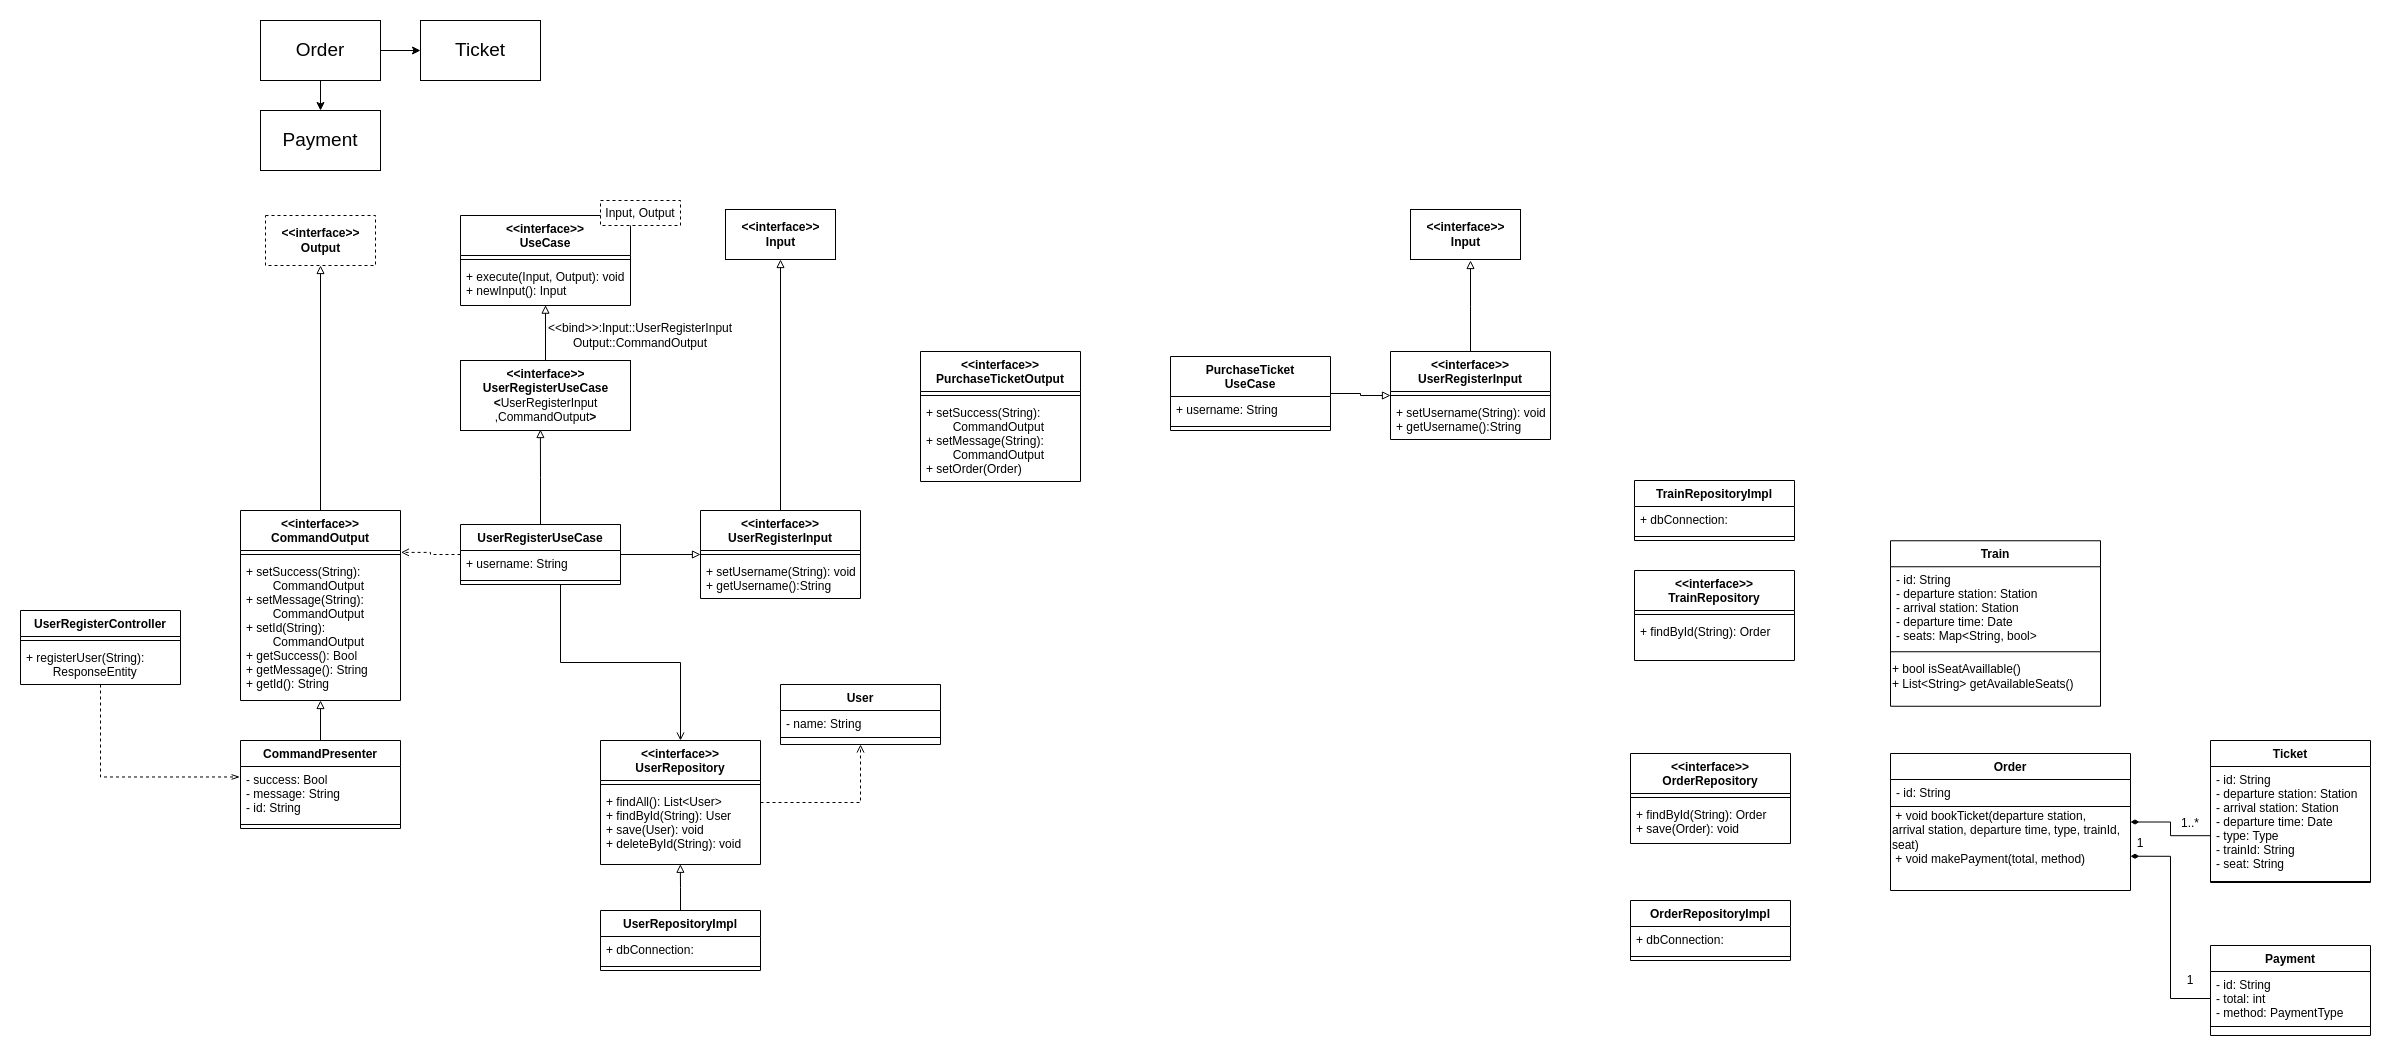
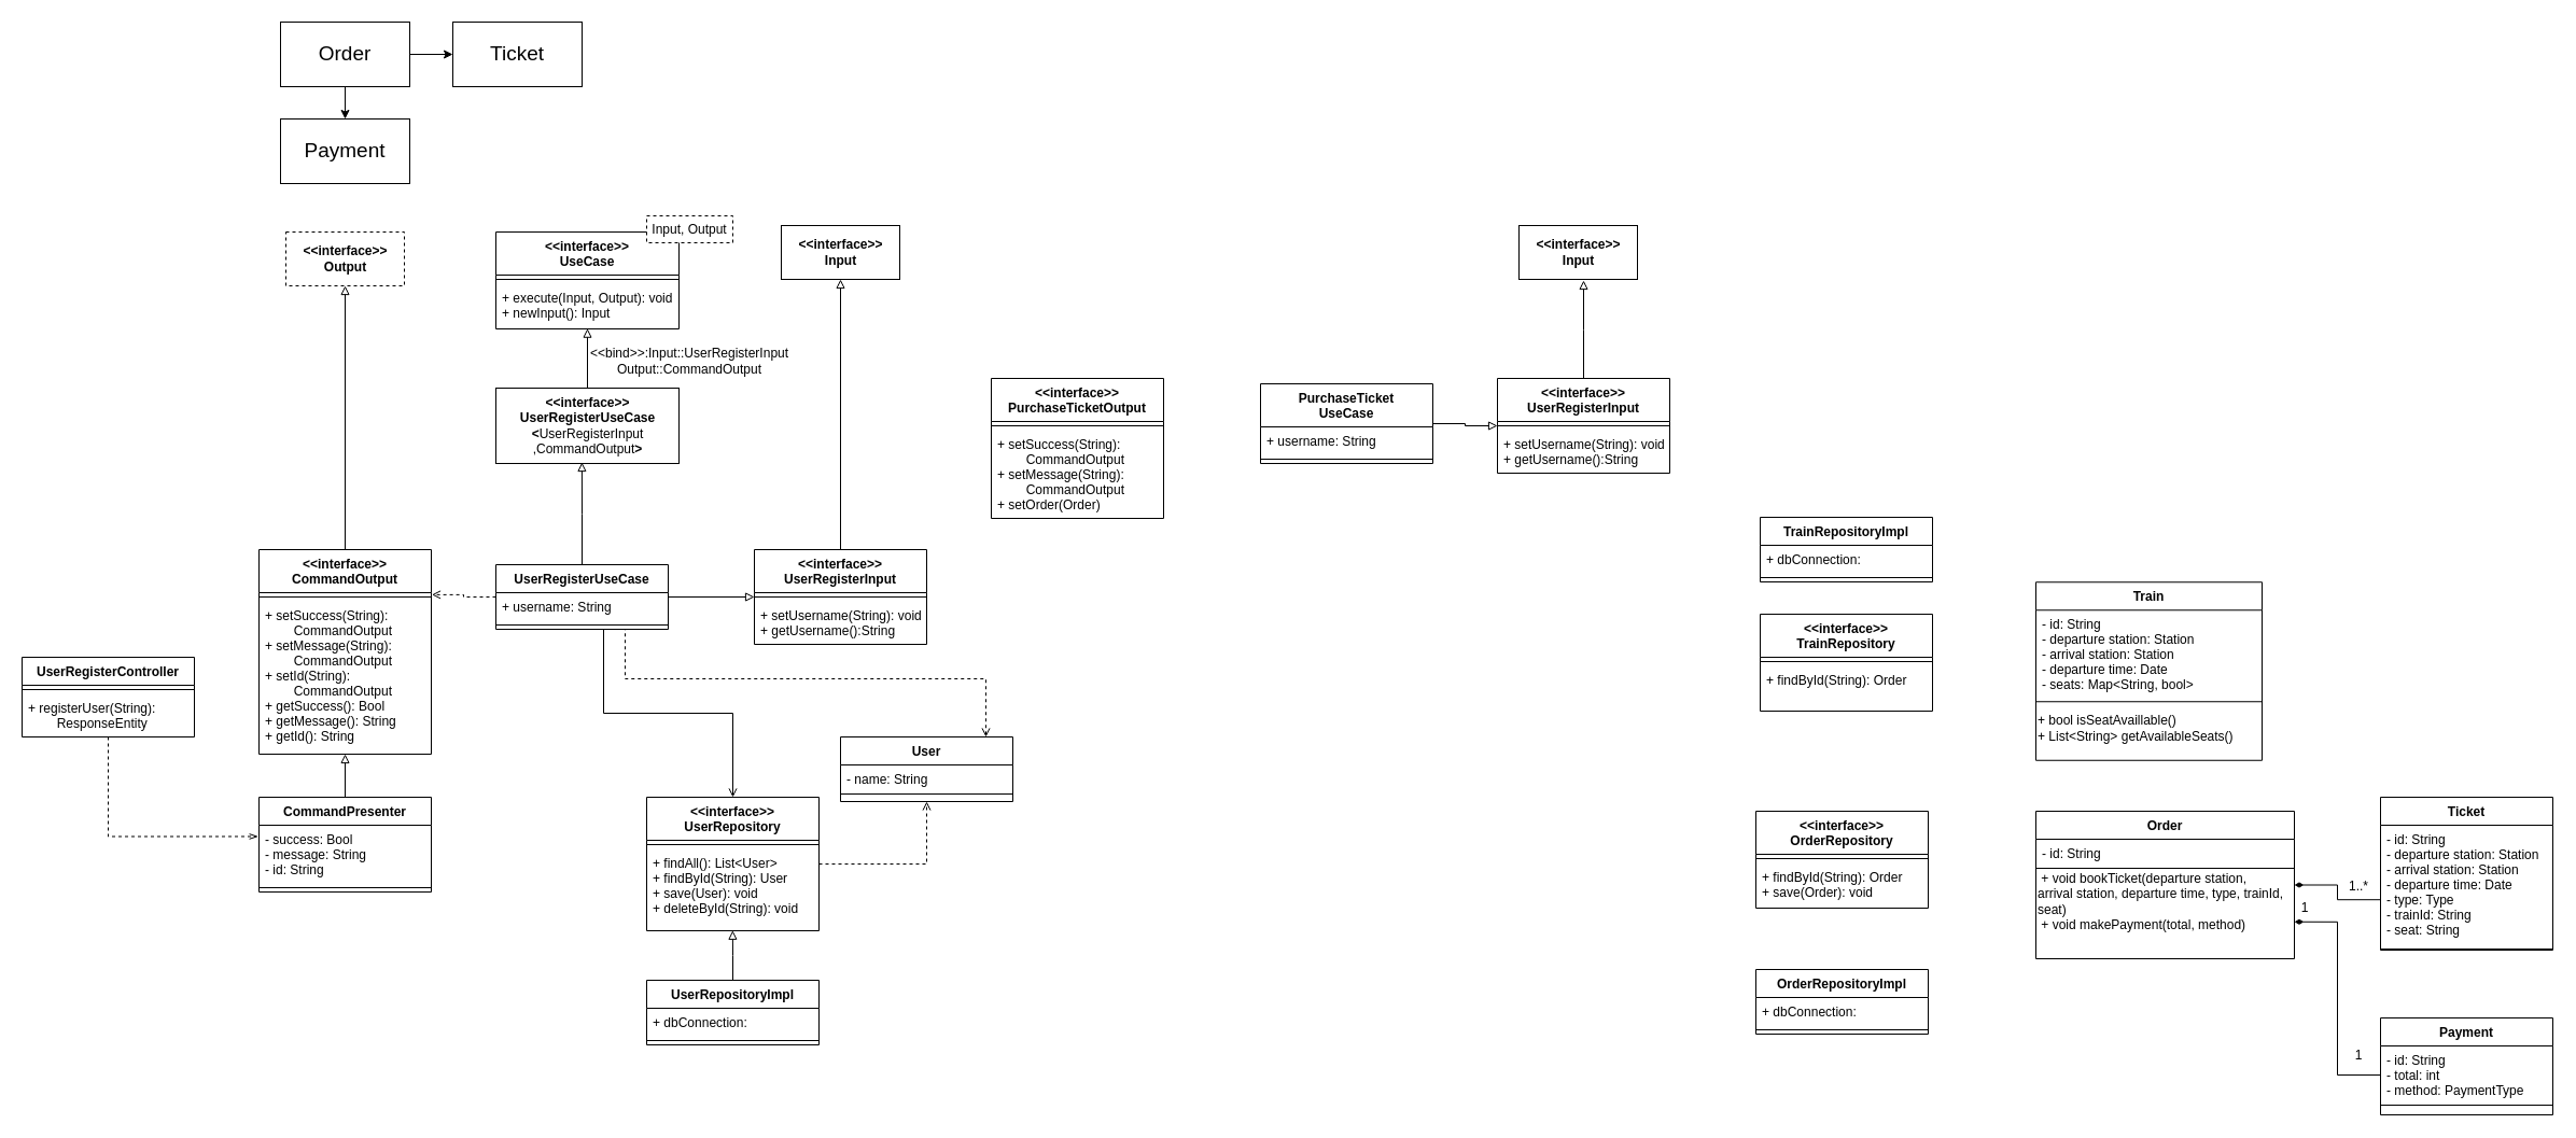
+ <mxCell id="66" style="edgeStyle=orthogonalEdgeStyle;rounded=0;orthogonalLoop=1;jettySize=auto;html=1;entryX=0.75;entryY=1;entryDx=0;entryDy=0;startArrow=open;startFill=0;endArrow=none;endFill=0;dashed=1;" edge="1" parent="1" source="67" target="55"><mxGeometry relative="1" as="geometry"><Array as="points"><mxPoint x="915" y="630" /><mxPoint x="580" y="630" /></Array></mxGeometry></mxCell>
